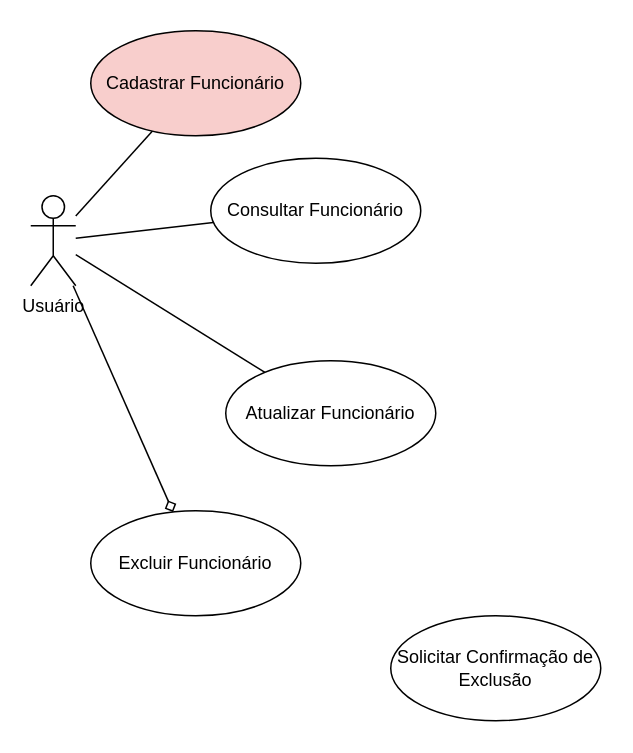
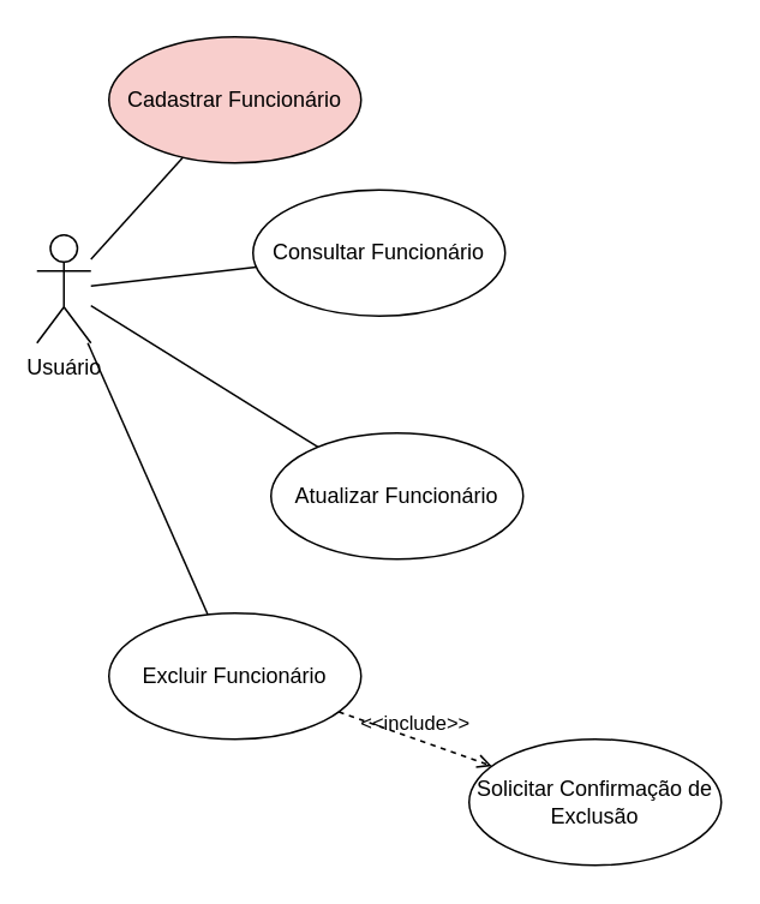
- <mxCell id="3" style="rounded=0;orthogonalLoop=1;jettySize=auto;html=1;endArrow=diamond;endFill=0;" edge="1" parent="1" source="6" target="10"><mxGeometry relative="1" as="geometry" /></mxCell>
+ <mxCell id="3" style="rounded=0;orthogonalLoop=1;jettySize=auto;html=1;endArrow=none;endFill=0;" edge="1" parent="1" source="6" target="10"><mxGeometry relative="1" as="geometry" /></mxCell>
+ <mxCell id="12" value="&amp;lt;&amp;lt;include&amp;gt;&amp;gt;" style="edgeStyle=none;html=1;endArrow=open;verticalAlign=bottom;dashed=1;labelBackgroundColor=none;rounded=0;" edge="1" parent="1" source="10" target="11"><mxGeometry width="160" relative="1" as="geometry"><mxPoint x="440" y="290" as="sourcePoint" /><mxPoint x="600" y="290" as="targetPoint" /></mxGeometry></mxCell>
